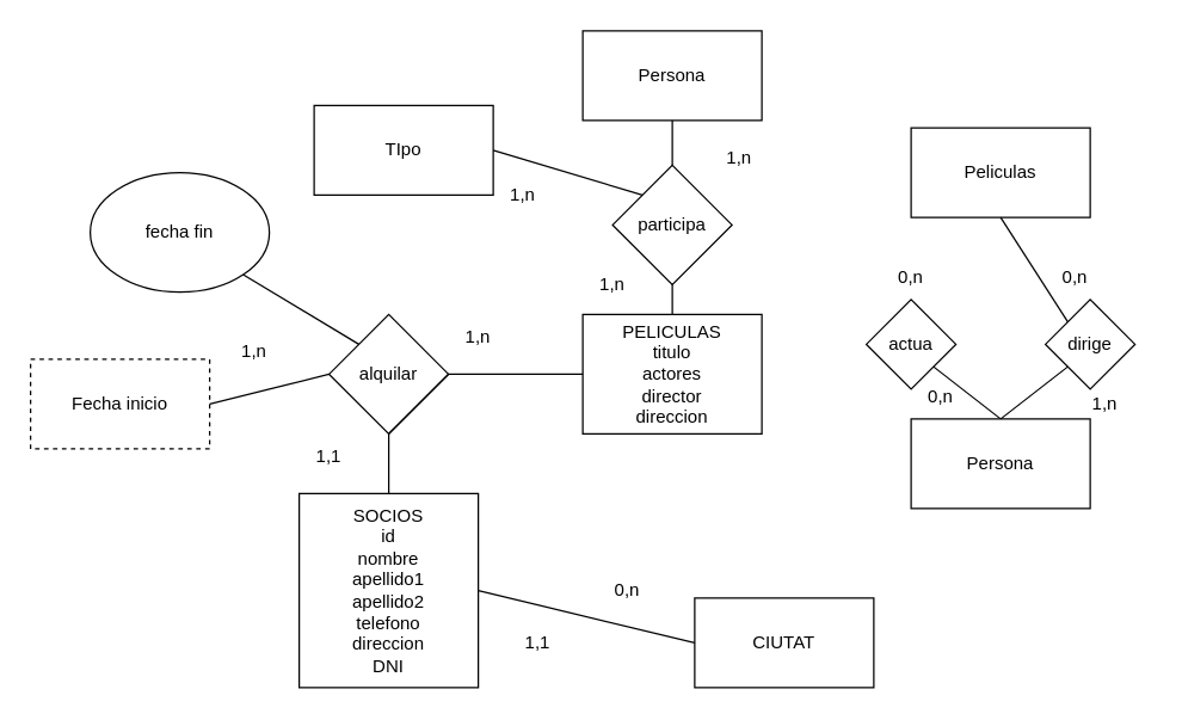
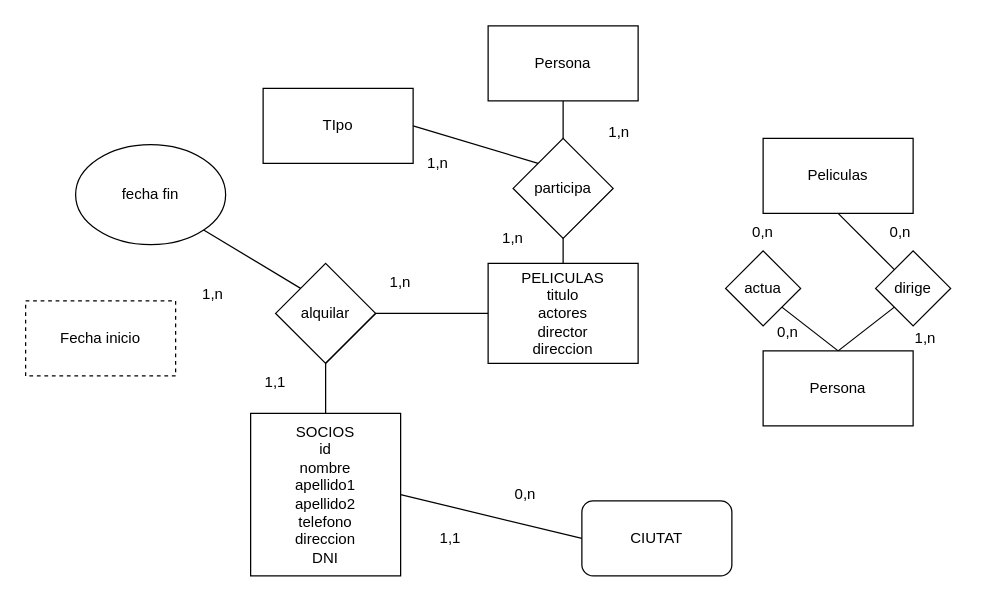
- <mxCell id="22" value="Peliculas" style="rounded=0;whiteSpace=wrap;html=1;" parent="1" vertex="1"><mxGeometry x="610" y="85" width="120" height="60" as="geometry" /></mxCell>
+ <mxCell id="22" value="Peliculas" style="rounded=0;whiteSpace=wrap;html=1;" parent="1" vertex="1"><mxGeometry x="610" y="110" width="120" height="60" as="geometry" /></mxCell>
- <mxCell id="21" value="" style="endArrow=none;html=1;rounded=0;entryX=0;entryY=0.5;entryDx=0;entryDy=0;exitX=1;exitY=0.5;exitDx=0;exitDy=0;" parent="1" source="20" target="6" edge="1"><mxGeometry width="50" height="50" relative="1" as="geometry"><mxPoint x="310" y="360" as="sourcePoint" /><mxPoint x="360" y="310" as="targetPoint" /><Array as="points"><mxPoint x="180" y="260" /></Array></mxGeometry></mxCell>
- <mxCell id="10" value="CIUTAT" style="rounded=0;whiteSpace=wrap;html=1;" parent="1" vertex="1"><mxGeometry x="465" y="400" width="120" height="60" as="geometry" /></mxCell>
+ <mxCell id="10" value="CIUTAT" style="whiteSpace=wrap;html=1;rounded=1;" parent="1" vertex="1"><mxGeometry x="465" y="400" width="120" height="60" as="geometry" /></mxCell>
